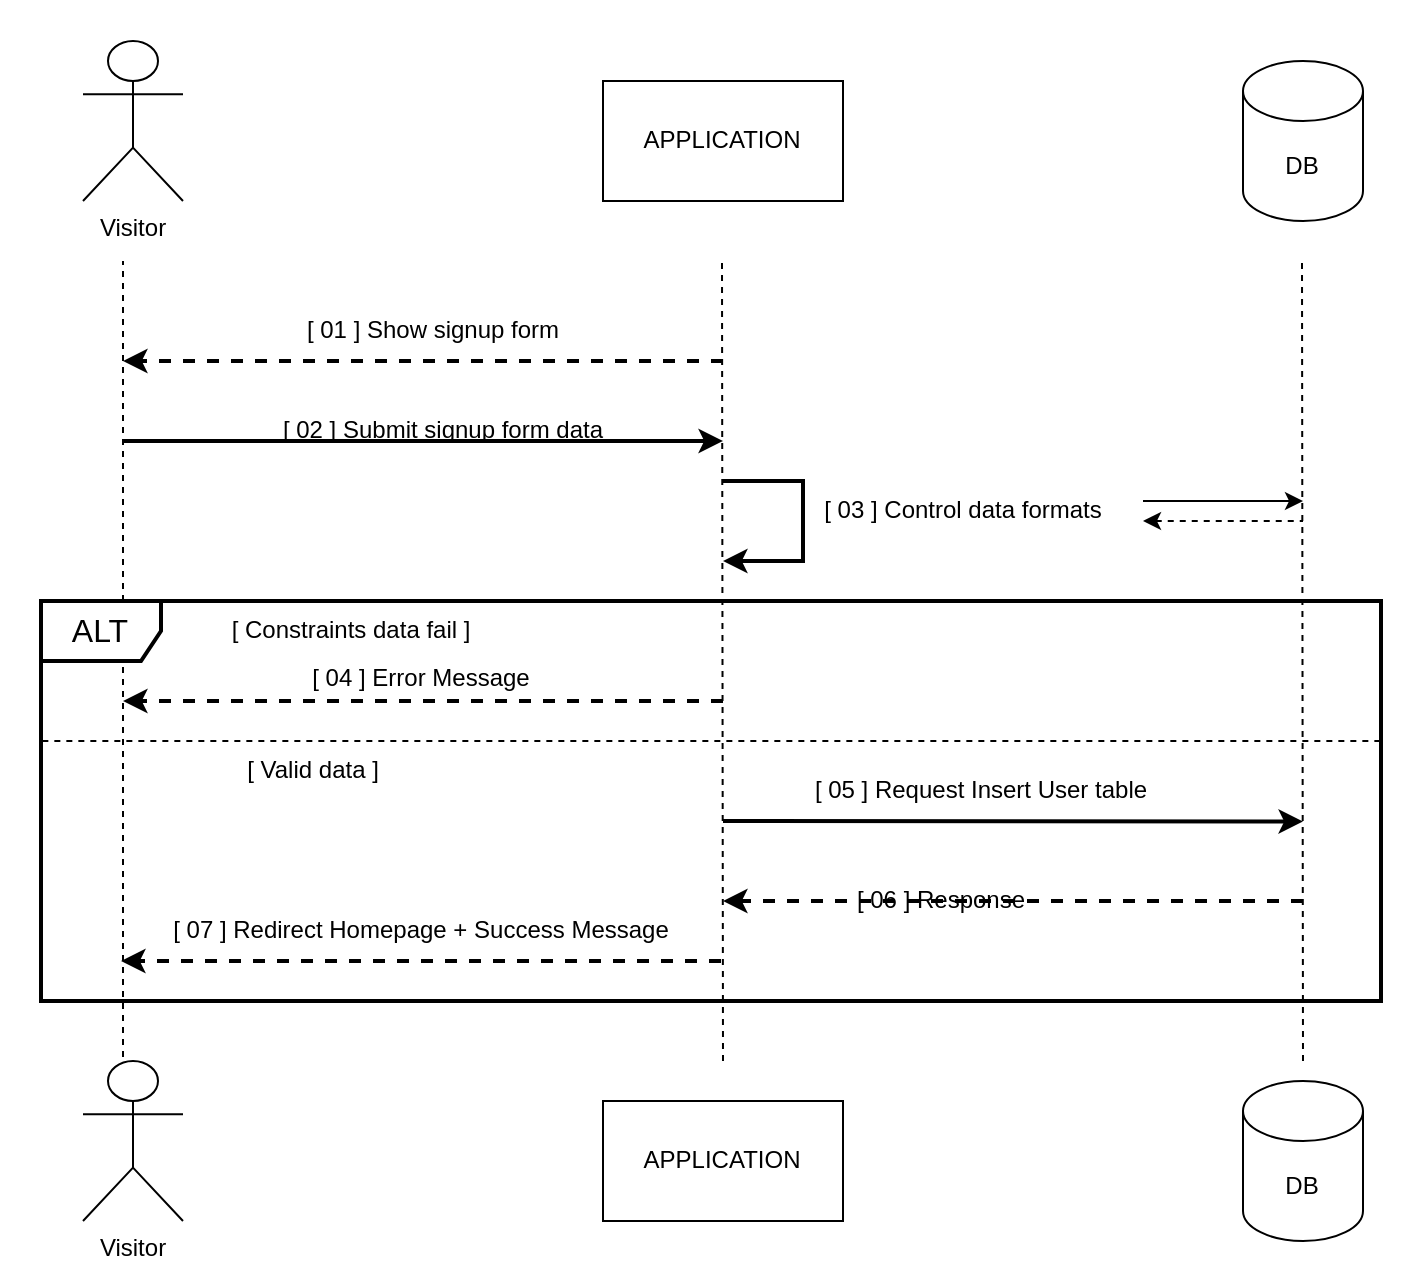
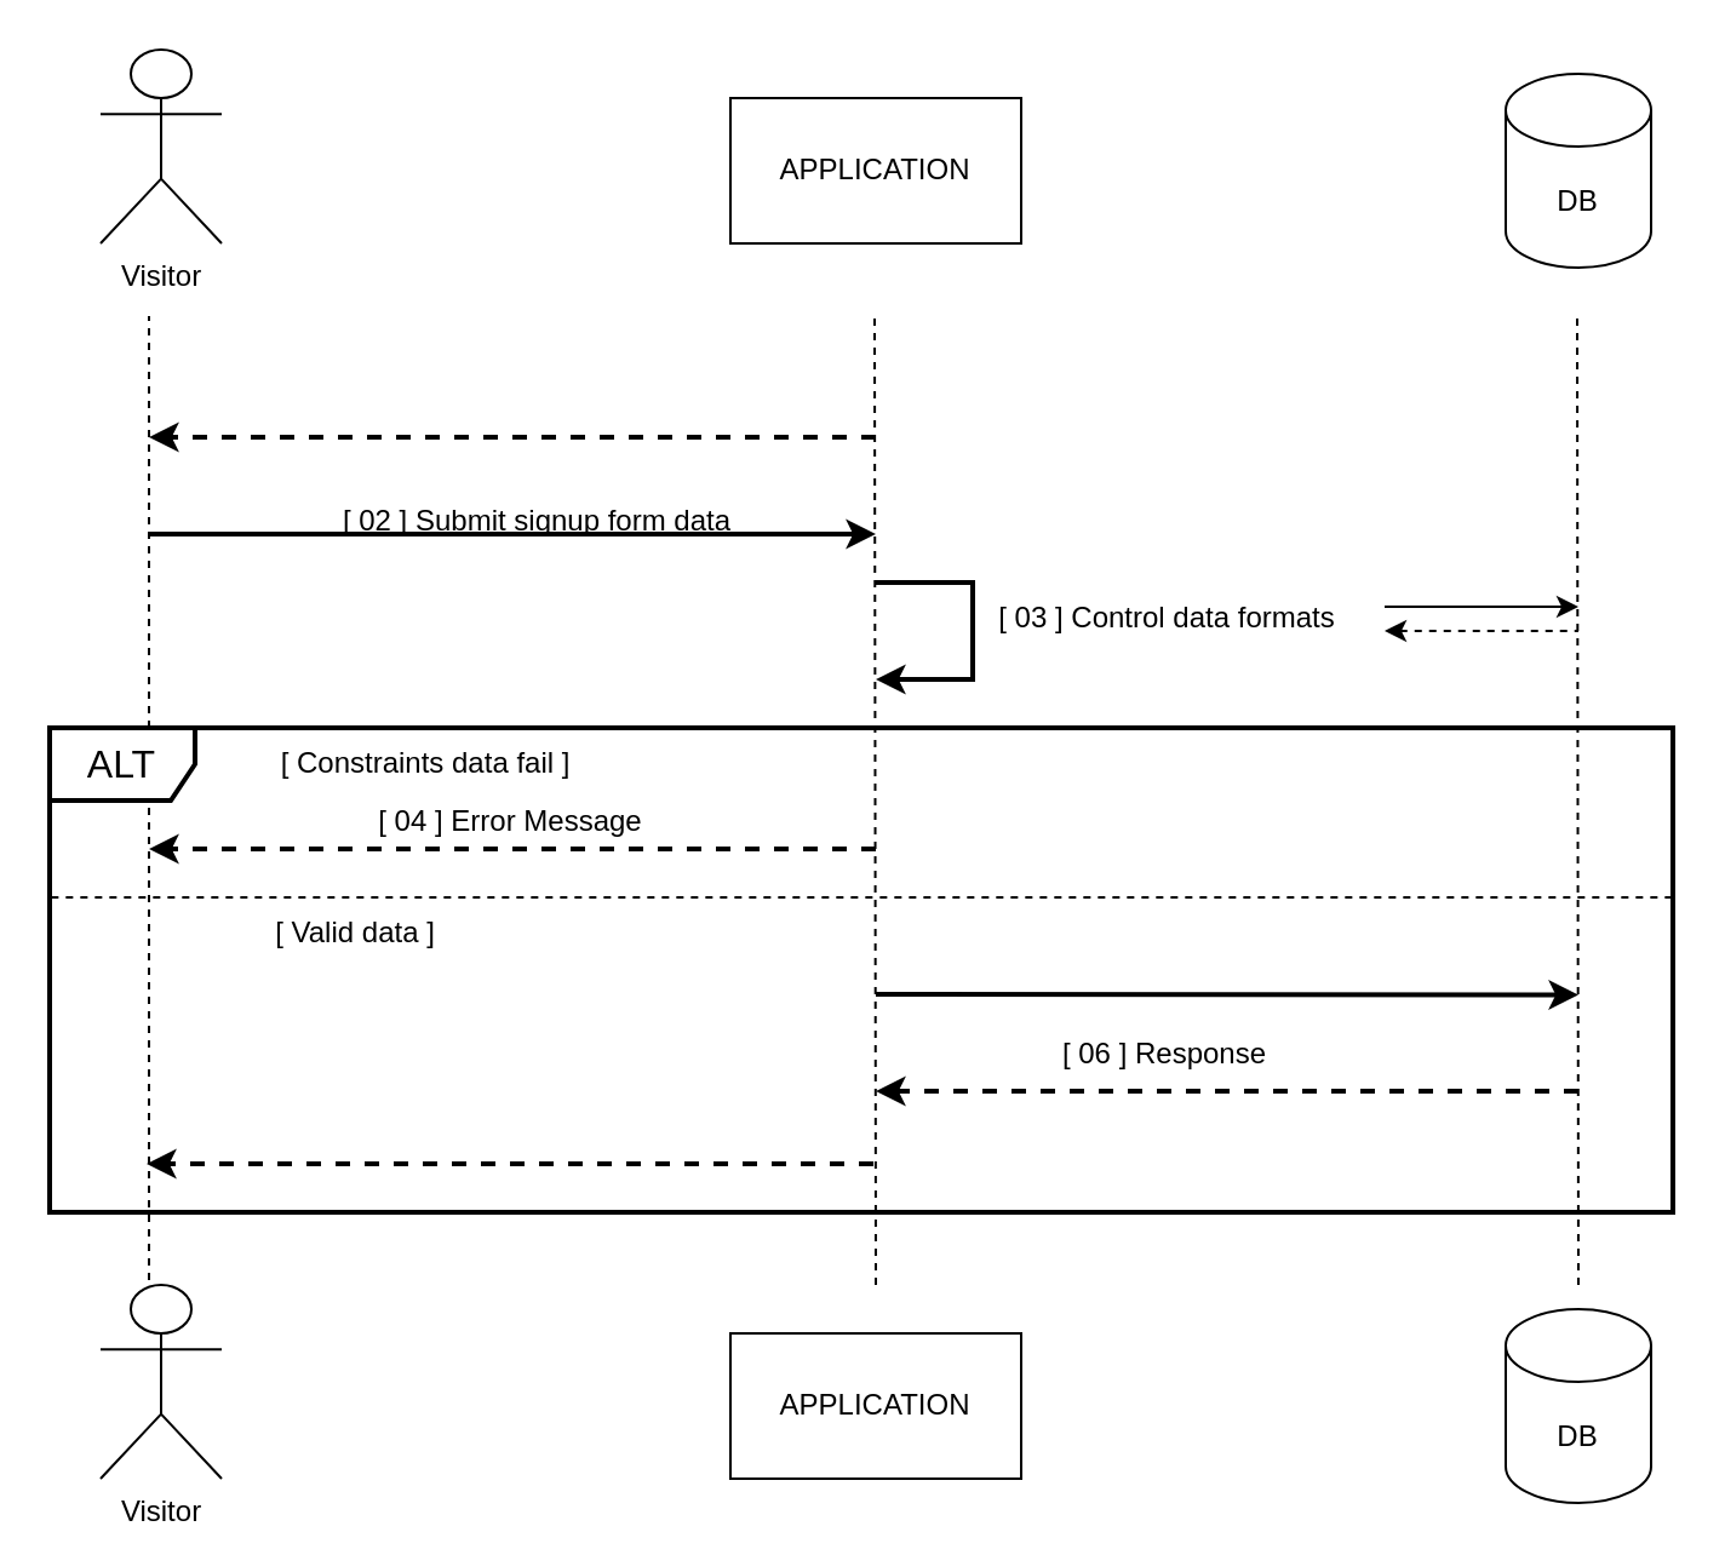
- <mxCell id="12" value="[ 01 ] Show signup form" style="text;html=1;align=center;verticalAlign=middle;resizable=0;points=[];autosize=1;strokeColor=none;fillColor=none;" parent="1" vertex="1"><mxGeometry x="141" y="150" width="150" height="30" as="geometry" /></mxCell>
- <mxCell id="23" value="[ Valid data ]" style="text;html=1;align=center;verticalAlign=middle;resizable=0;points=[];autosize=1;strokeColor=none;fillColor=none;" parent="15" vertex="1"><mxGeometry x="91" y="70.0" width="90" height="30" as="geometry" /></mxCell>
+ <mxCell id="23" value="[ Valid data ]" style="text;html=1;align=center;verticalAlign=middle;resizable=0;points=[];autosize=1;strokeColor=none;fillColor=none;" parent="15" vertex="1"><mxGeometry x="81" y="70.0" width="90" height="30" as="geometry" /></mxCell>
- <mxCell id="20" value="[ 05 ] Request Insert User table" style="text;html=1;align=center;verticalAlign=middle;resizable=0;points=[];autosize=1;strokeColor=none;fillColor=none;" parent="15" vertex="1"><mxGeometry x="375" y="80.0" width="190" height="30" as="geometry" /></mxCell>
- <mxCell id="22" value="[ 06 ] Response" style="text;html=1;align=center;verticalAlign=middle;resizable=0;points=[];autosize=1;strokeColor=none;fillColor=none;" parent="15" vertex="1"><mxGeometry x="395" y="134.997" width="110" height="30" as="geometry" /></mxCell>
+ <mxCell id="22" value="[ 06 ] Response" style="text;html=1;align=center;verticalAlign=middle;resizable=0;points=[];autosize=1;strokeColor=none;fillColor=none;" parent="15" vertex="1"><mxGeometry x="405" y="119.997" width="110" height="30" as="geometry" /></mxCell>
- <mxCell id="19" value="[ 07 ] Redirect Homepage + Success Message" style="text;html=1;align=center;verticalAlign=middle;resizable=0;points=[];autosize=1;strokeColor=none;fillColor=none;" parent="15" vertex="1"><mxGeometry x="55" y="150.001" width="270" height="30" as="geometry" /></mxCell>
